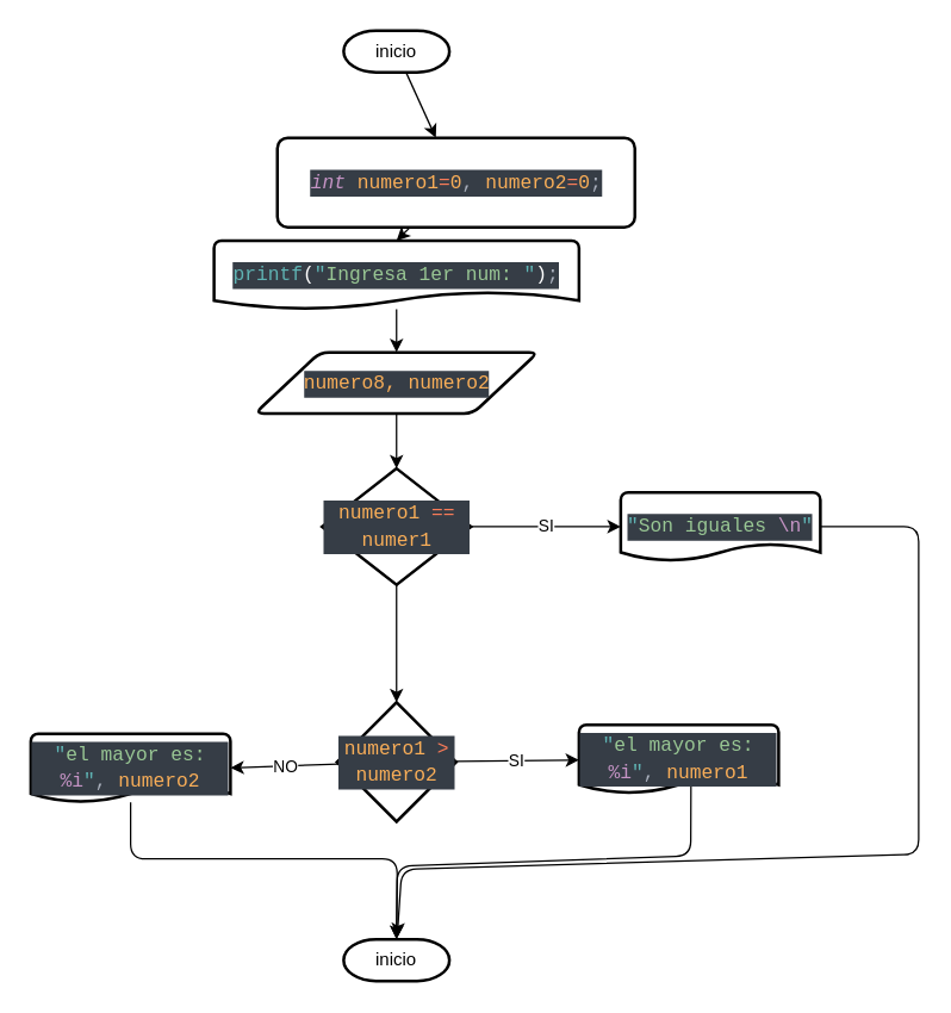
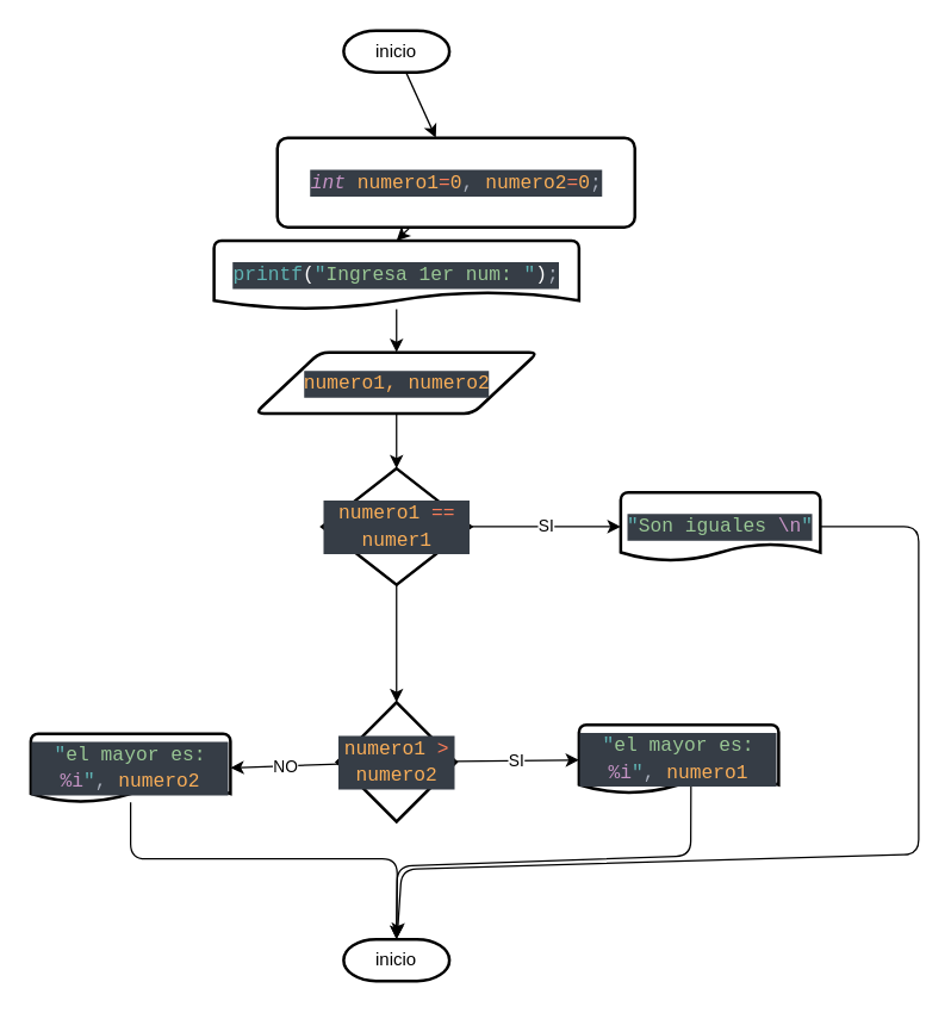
- <mxCell id="9" value="&lt;div style=&quot;color: rgb(216, 222, 233); background-color: rgb(54, 61, 70); font-family: &amp;quot;JetBrains Mono&amp;quot;, Calibri, &amp;quot;MesloLGL Nerd Font&amp;quot;, Consolas, &amp;quot;Courier New&amp;quot;, Consolas, &amp;quot;Courier New&amp;quot;, monospace; font-size: 13px; line-height: 18px;&quot;&gt;&lt;span style=&quot;color: #f9ae58;&quot;&gt;numero8,&amp;nbsp;&lt;/span&gt;&lt;span style=&quot;color: rgb(249, 174, 88);&quot;&gt;numero2&lt;/span&gt;&lt;/div&gt;" style="shape=parallelogram;html=1;strokeWidth=2;perimeter=parallelogramPerimeter;whiteSpace=wrap;rounded=1;arcSize=12;size=0.23;" parent="1" vertex="1"><mxGeometry x="170.5" y="236" width="190" height="41" as="geometry" /></mxCell>
+ <mxCell id="9" value="&lt;div style=&quot;color: rgb(216, 222, 233); background-color: rgb(54, 61, 70); font-family: &amp;quot;JetBrains Mono&amp;quot;, Calibri, &amp;quot;MesloLGL Nerd Font&amp;quot;, Consolas, &amp;quot;Courier New&amp;quot;, Consolas, &amp;quot;Courier New&amp;quot;, monospace; font-size: 13px; line-height: 18px;&quot;&gt;&lt;span style=&quot;color: #f9ae58;&quot;&gt;numero1,&amp;nbsp;&lt;/span&gt;&lt;span style=&quot;color: rgb(249, 174, 88);&quot;&gt;numero2&lt;/span&gt;&lt;/div&gt;" style="shape=parallelogram;html=1;strokeWidth=2;perimeter=parallelogramPerimeter;whiteSpace=wrap;rounded=1;arcSize=12;size=0.23;" parent="1" vertex="1"><mxGeometry x="170.5" y="236" width="190" height="41" as="geometry" /></mxCell>
